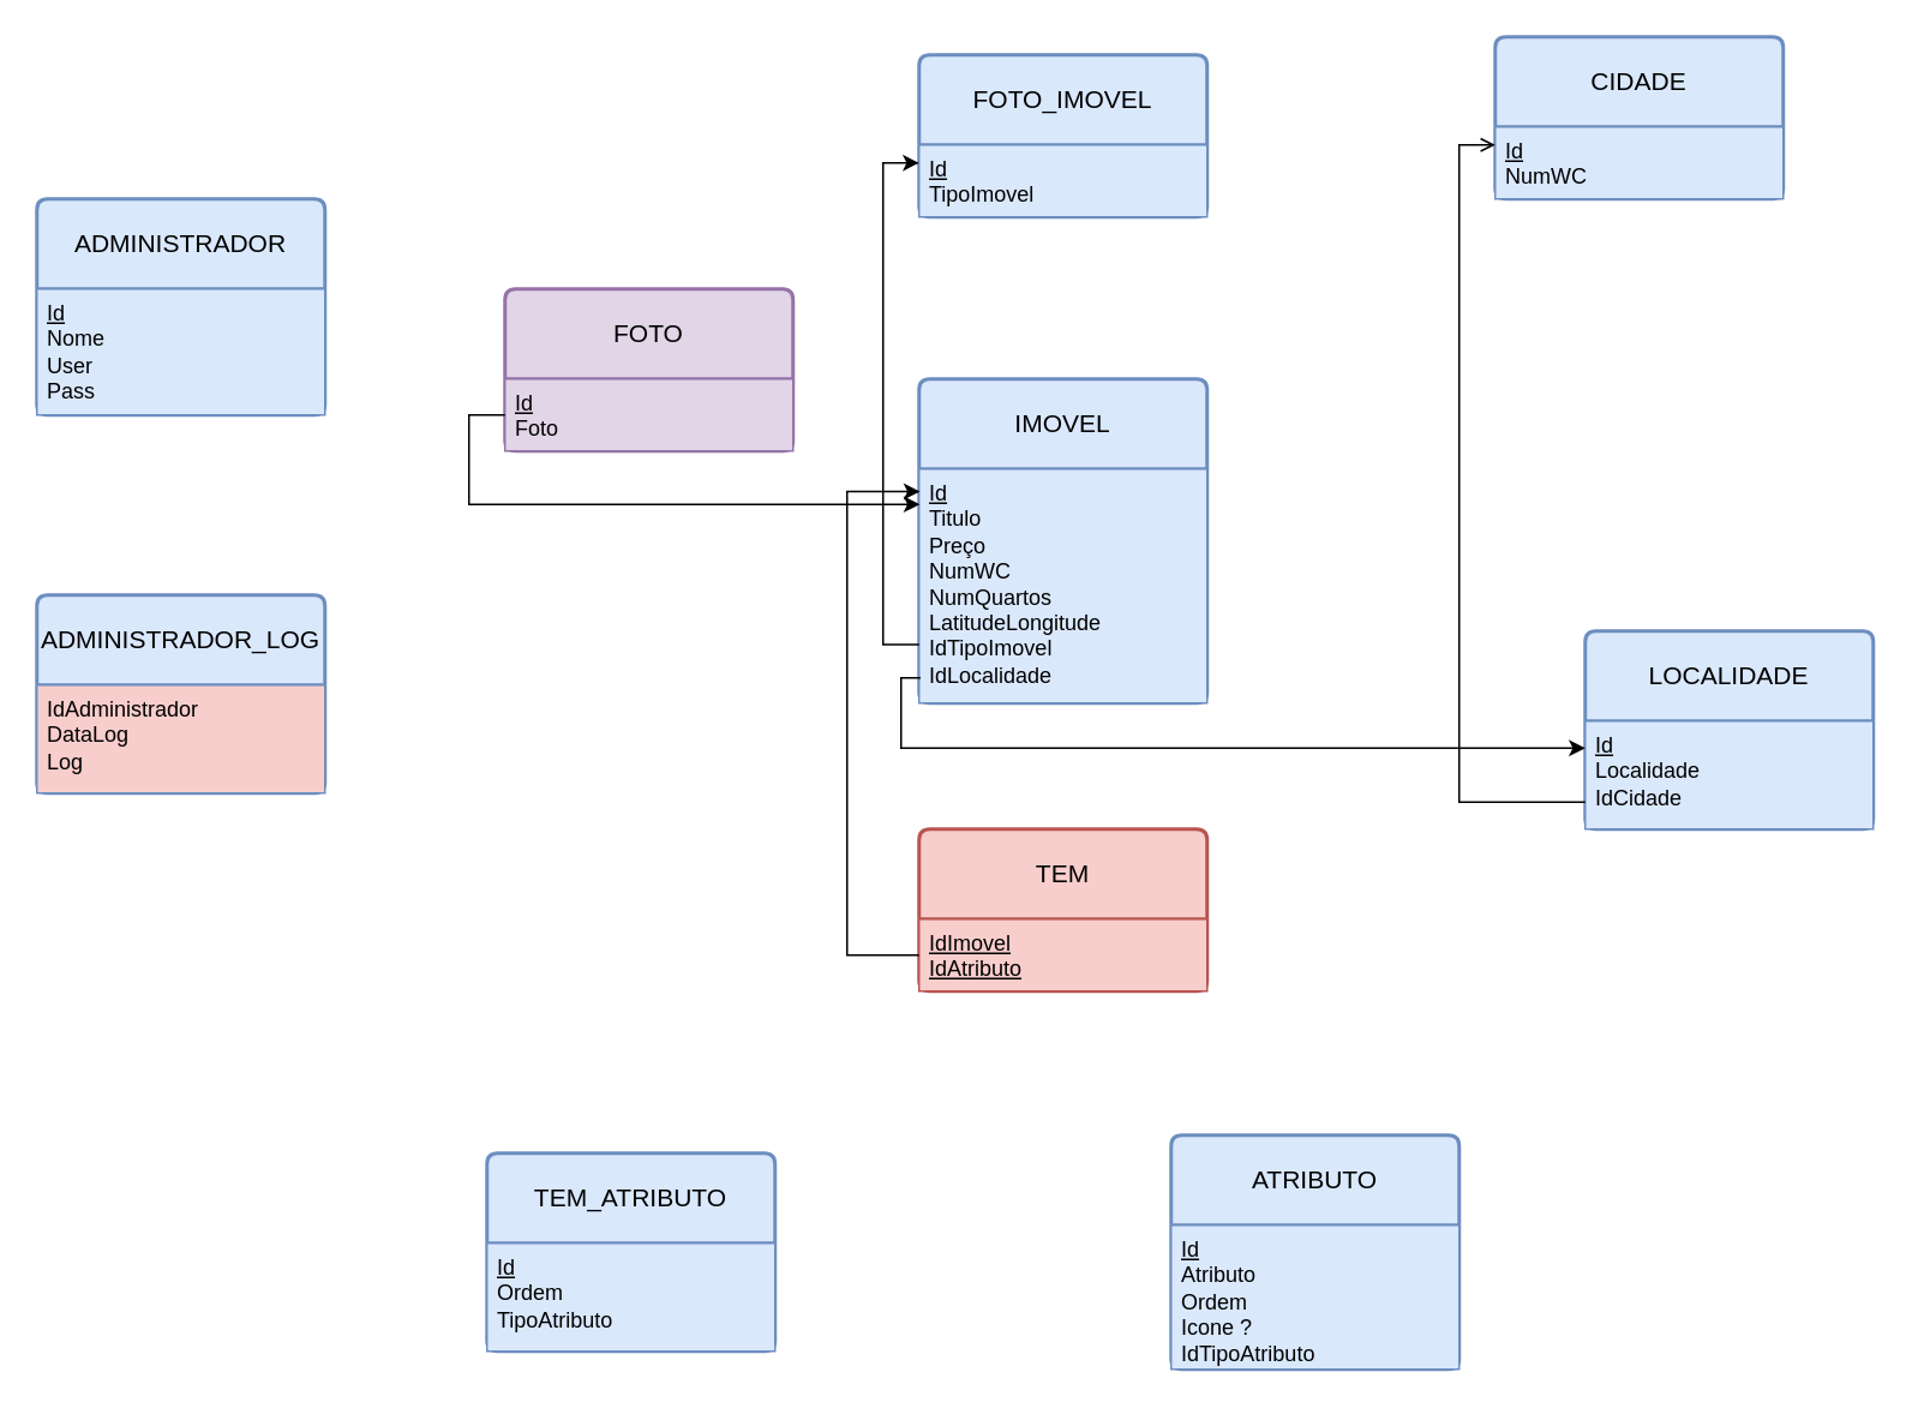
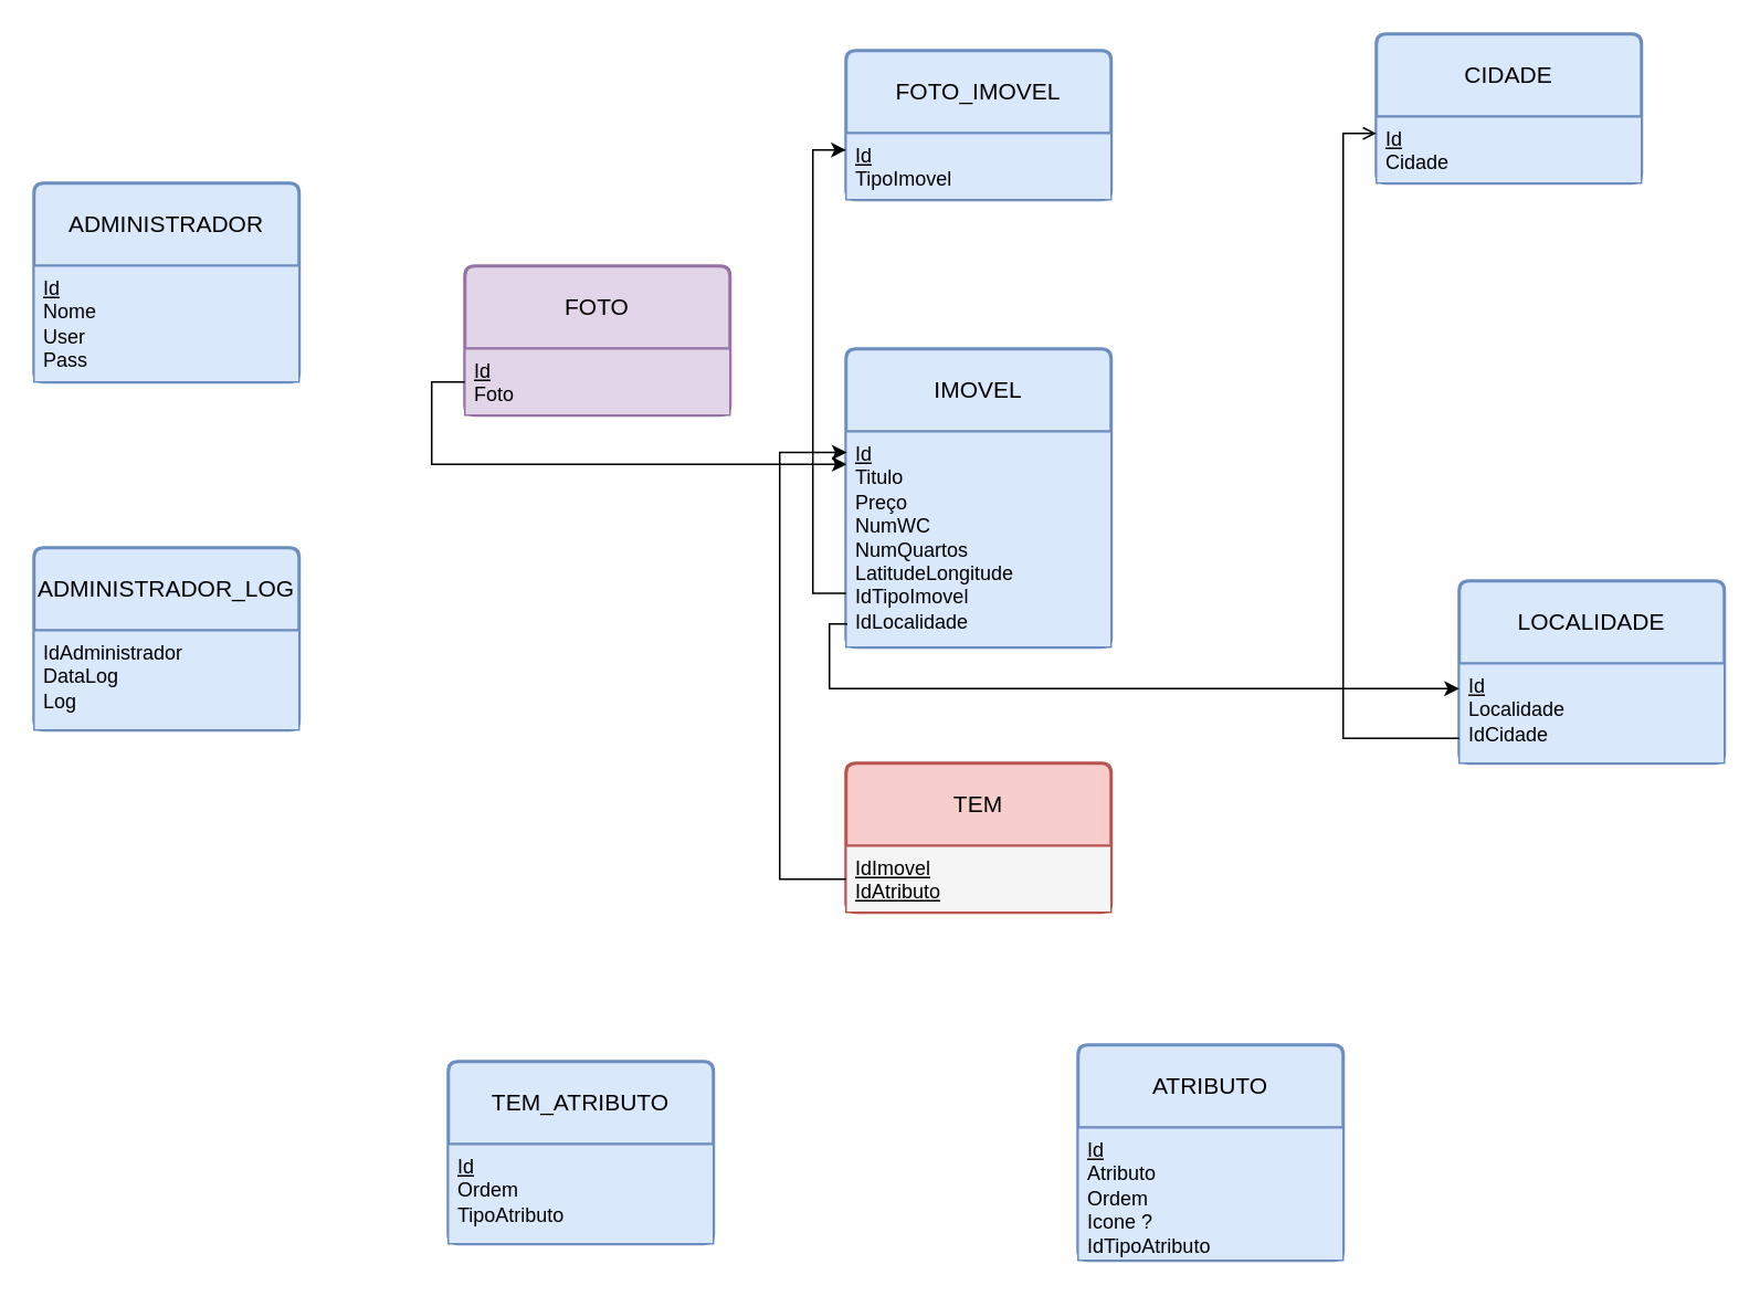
- <mxCell id="18" value="&lt;u&gt;Id&lt;/u&gt;&lt;div&gt;NumWC&lt;/div&gt;" style="align=left;strokeColor=#6c8ebf;fillColor=#dae8fc;spacingLeft=4;spacingRight=4;fontSize=12;verticalAlign=top;resizable=0;rotatable=0;part=1;html=1;whiteSpace=wrap;" vertex="1" parent="17"><mxGeometry y="50" width="160" height="40" as="geometry" /></mxCell>
+ <mxCell id="18" value="&lt;u&gt;Id&lt;/u&gt;&lt;div&gt;Cidade&lt;/div&gt;" style="align=left;strokeColor=#6c8ebf;fillColor=#dae8fc;spacingLeft=4;spacingRight=4;fontSize=12;verticalAlign=top;resizable=0;rotatable=0;part=1;html=1;whiteSpace=wrap;" vertex="1" parent="17"><mxGeometry y="50" width="160" height="40" as="geometry" /></mxCell>
- <mxCell id="5" value="IdAdministrador&lt;div&gt;DataLog&lt;/div&gt;&lt;div&gt;Log&lt;/div&gt;" style="align=left;strokeColor=#6c8ebf;fillColor=#f8cecc;spacingLeft=4;spacingRight=4;fontSize=12;verticalAlign=top;resizable=0;rotatable=0;part=1;html=1;whiteSpace=wrap;" vertex="1" parent="4"><mxGeometry y="50" width="160" height="60" as="geometry" /></mxCell>
+ <mxCell id="5" value="IdAdministrador&lt;div&gt;DataLog&lt;/div&gt;&lt;div&gt;Log&lt;/div&gt;" style="align=left;strokeColor=#6c8ebf;fillColor=#dae8fc;spacingLeft=4;spacingRight=4;fontSize=12;verticalAlign=top;resizable=0;rotatable=0;part=1;html=1;whiteSpace=wrap;" vertex="1" parent="4"><mxGeometry y="50" width="160" height="60" as="geometry" /></mxCell>
- <mxCell id="25" value="&lt;u&gt;IdImovel&lt;/u&gt;&lt;div&gt;&lt;u&gt;IdAtributo&lt;/u&gt;&lt;/div&gt;" style="align=left;strokeColor=#b85450;fillColor=#f8cecc;spacingLeft=4;spacingRight=4;fontSize=12;verticalAlign=top;resizable=0;rotatable=0;part=1;html=1;whiteSpace=wrap;" vertex="1" parent="24"><mxGeometry y="50" width="160" height="40" as="geometry" /></mxCell>
+ <mxCell id="25" value="&lt;u&gt;IdImovel&lt;/u&gt;&lt;div&gt;&lt;u&gt;IdAtributo&lt;/u&gt;&lt;/div&gt;" style="align=left;strokeColor=#b85450;fillColor=#f5f5f5;spacingLeft=4;spacingRight=4;fontSize=12;verticalAlign=top;resizable=0;rotatable=0;part=1;html=1;whiteSpace=wrap;" vertex="1" parent="24"><mxGeometry y="50" width="160" height="40" as="geometry" /></mxCell>
